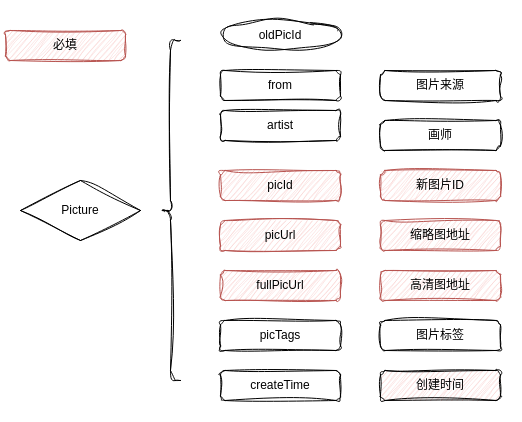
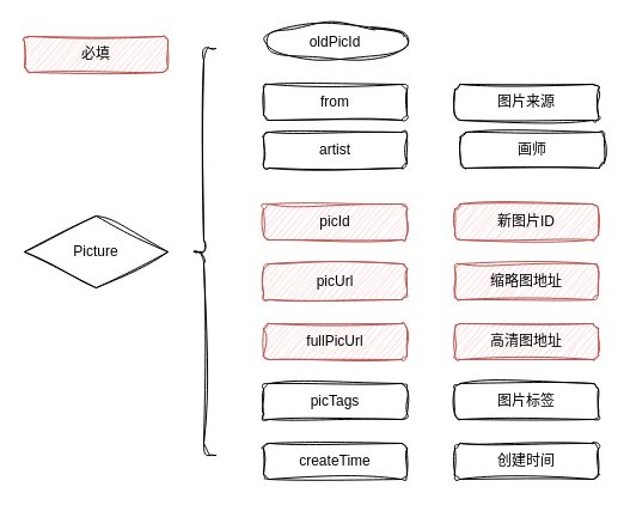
- <mxCell id="16" value="必填" style="rounded=1;whiteSpace=wrap;html=1;sketch=1;curveFitting=1;jiggle=2;fillColor=#f8cecc;strokeColor=#b85450;" vertex="1" parent="1"><mxGeometry x="5" y="30" width="120" height="30" as="geometry" /></mxCell>
+ <mxCell id="16" value="必填" style="rounded=1;whiteSpace=wrap;html=1;sketch=1;curveFitting=1;jiggle=2;fillColor=#f8cecc;strokeColor=#b85450;" vertex="1" parent="1"><mxGeometry x="20" y="30" width="120" height="30" as="geometry" /></mxCell>
- <mxCell id="13" value="画师" style="rounded=1;whiteSpace=wrap;html=1;sketch=1;curveFitting=1;jiggle=2;" vertex="1" parent="1"><mxGeometry x="380" y="120" width="120" height="30" as="geometry" /></mxCell>
+ <mxCell id="13" value="画师" style="rounded=1;whiteSpace=wrap;html=1;sketch=1;curveFitting=1;jiggle=2;" vertex="1" parent="1"><mxGeometry x="385" y="110" width="120" height="30" as="geometry" /></mxCell>
- <mxCell id="19" value="创建时间" style="rounded=1;whiteSpace=wrap;html=1;sketch=1;curveFitting=1;jiggle=2;fillColor=#f8cecc;" vertex="1" parent="1"><mxGeometry x="380" y="370" width="120" height="30" as="geometry" /></mxCell>
+ <mxCell id="19" value="创建时间" style="rounded=1;whiteSpace=wrap;html=1;sketch=1;curveFitting=1;jiggle=2;" vertex="1" parent="1"><mxGeometry x="380" y="370" width="120" height="30" as="geometry" /></mxCell>
